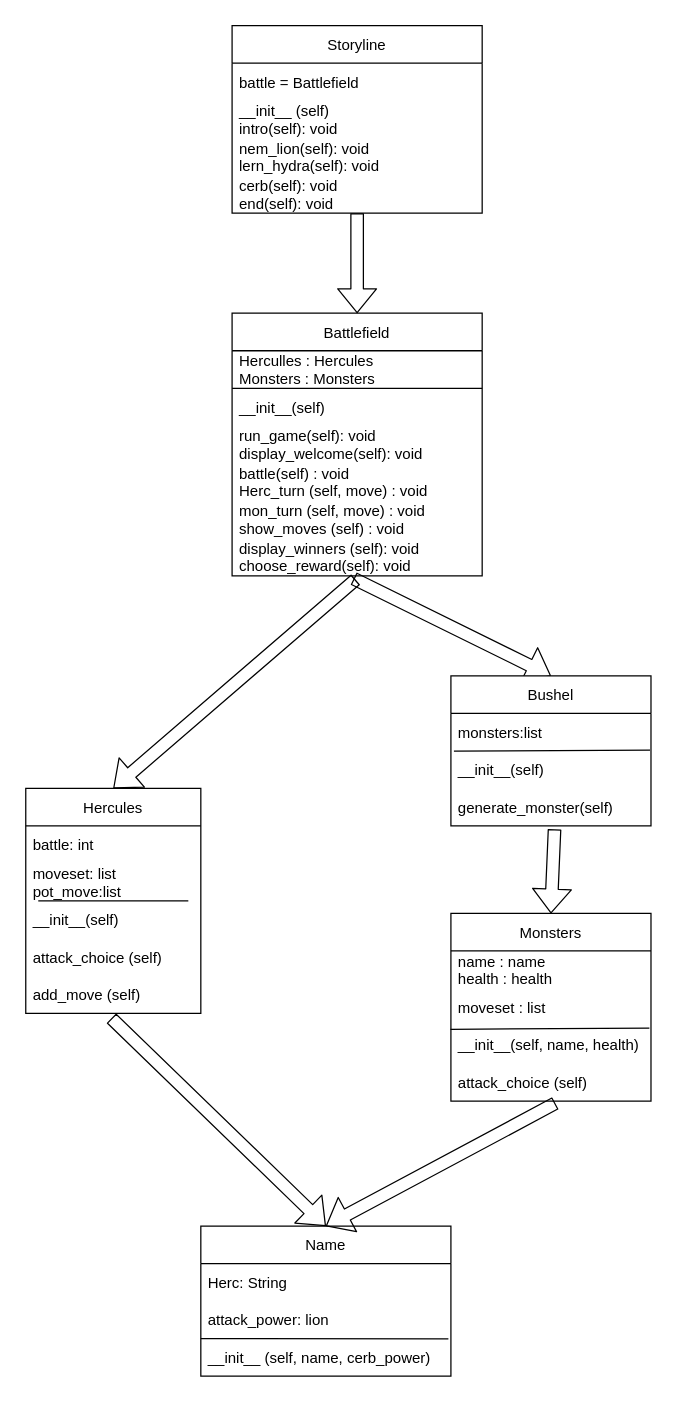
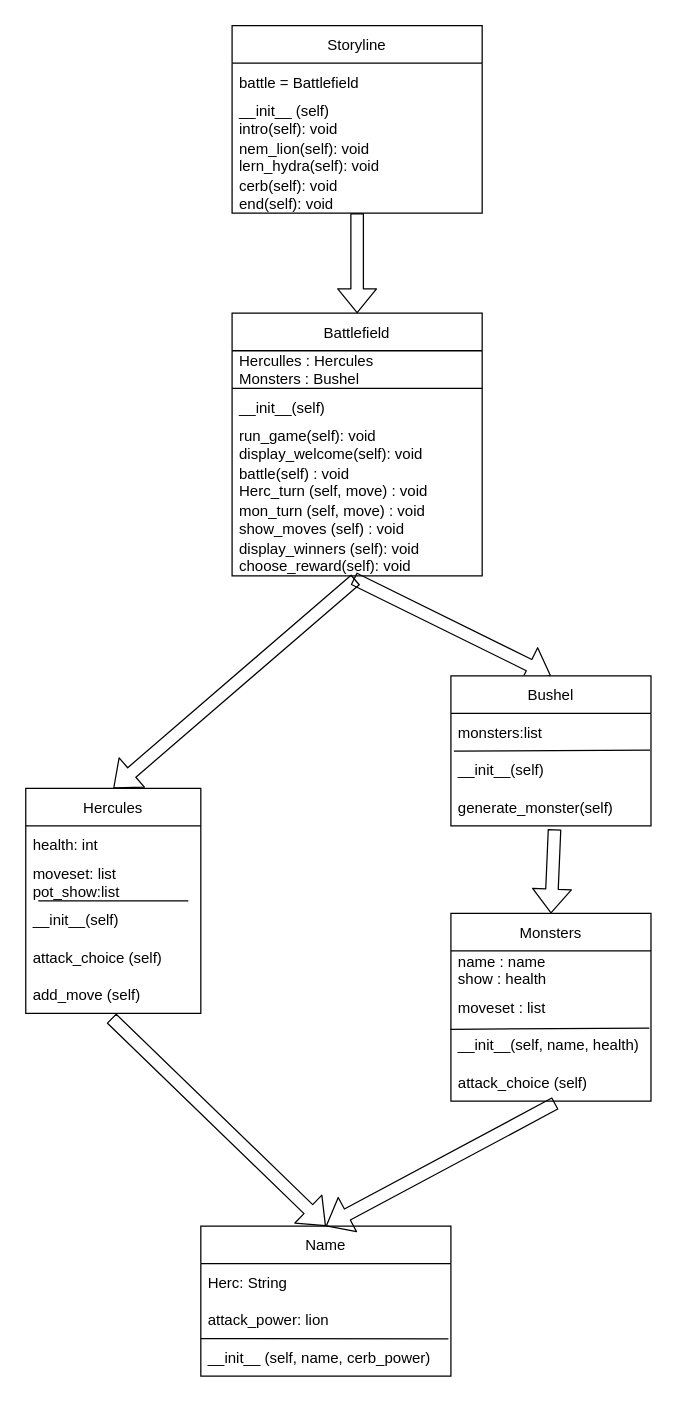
- <mxCell id="21" value="Herculles : Hercules&#10;Monsters : Monsters" style="text;strokeColor=none;fillColor=none;align=left;verticalAlign=middle;spacingLeft=4;spacingRight=4;overflow=hidden;points=[[0,0.5],[1,0.5]];portConstraint=eastwest;rotatable=0;" parent="20" vertex="1"><mxGeometry y="30" width="200" height="30" as="geometry" /></mxCell>
+ <mxCell id="21" value="Herculles : Hercules&#10;Monsters : Bushel" style="text;strokeColor=none;fillColor=none;align=left;verticalAlign=middle;spacingLeft=4;spacingRight=4;overflow=hidden;points=[[0,0.5],[1,0.5]];portConstraint=eastwest;rotatable=0;" parent="20" vertex="1"><mxGeometry y="30" width="200" height="30" as="geometry" /></mxCell>
- <mxCell id="8" value="battle: int" style="text;strokeColor=none;fillColor=none;align=left;verticalAlign=middle;spacingLeft=4;spacingRight=4;overflow=hidden;points=[[0,0.5],[1,0.5]];portConstraint=eastwest;rotatable=0;" parent="7" vertex="1"><mxGeometry y="30" width="140" height="30" as="geometry" /></mxCell>
+ <mxCell id="8" value="health: int" style="text;strokeColor=none;fillColor=none;align=left;verticalAlign=middle;spacingLeft=4;spacingRight=4;overflow=hidden;points=[[0,0.5],[1,0.5]];portConstraint=eastwest;rotatable=0;" parent="7" vertex="1"><mxGeometry y="30" width="140" height="30" as="geometry" /></mxCell>
- <mxCell id="9" value="moveset: list&#10;pot_move:list" style="text;strokeColor=none;fillColor=none;align=left;verticalAlign=middle;spacingLeft=4;spacingRight=4;overflow=hidden;points=[[0,0.5],[1,0.5]];portConstraint=eastwest;rotatable=0;" parent="7" vertex="1"><mxGeometry y="60" width="140" height="30" as="geometry" /></mxCell>
+ <mxCell id="9" value="moveset: list&#10;pot_show:list" style="text;strokeColor=none;fillColor=none;align=left;verticalAlign=middle;spacingLeft=4;spacingRight=4;overflow=hidden;points=[[0,0.5],[1,0.5]];portConstraint=eastwest;rotatable=0;" parent="7" vertex="1"><mxGeometry y="60" width="140" height="30" as="geometry" /></mxCell>
- <mxCell id="15" value="name : name&#10;health : health" style="text;strokeColor=none;fillColor=none;align=left;verticalAlign=middle;spacingLeft=4;spacingRight=4;overflow=hidden;points=[[0,0.5],[1,0.5]];portConstraint=eastwest;rotatable=0;" parent="14" vertex="1"><mxGeometry y="30" width="160" height="30" as="geometry" /></mxCell>
+ <mxCell id="15" value="name : name&#10;show : health" style="text;strokeColor=none;fillColor=none;align=left;verticalAlign=middle;spacingLeft=4;spacingRight=4;overflow=hidden;points=[[0,0.5],[1,0.5]];portConstraint=eastwest;rotatable=0;" parent="14" vertex="1"><mxGeometry y="30" width="160" height="30" as="geometry" /></mxCell>
